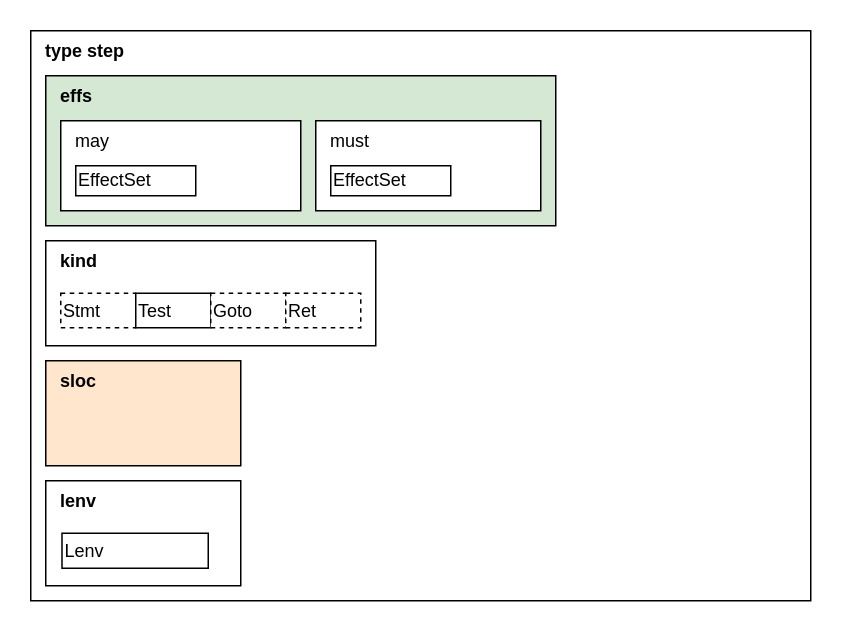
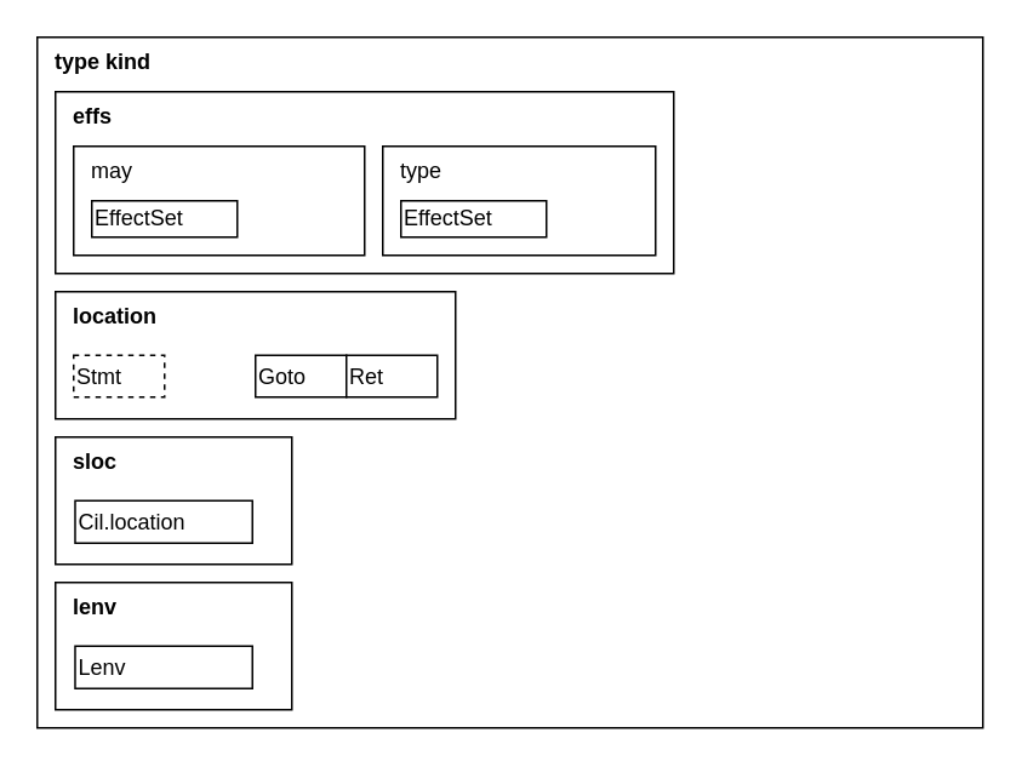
- <mxCell id="2" value="&lt;div&gt;&lt;b&gt;type step&lt;/b&gt;&lt;/div&gt;" style="rounded=0;whiteSpace=wrap;html=1;align=left;spacingLeft=8;verticalAlign=top;" parent="1" vertex="1"><mxGeometry x="20" y="20" width="520" height="380" as="geometry" /></mxCell>
+ <mxCell id="2" value="&lt;div&gt;&lt;b&gt;type kind&lt;/b&gt;&lt;/div&gt;" style="rounded=0;whiteSpace=wrap;html=1;align=left;spacingLeft=8;verticalAlign=top;" parent="1" vertex="1"><mxGeometry x="20" y="20" width="520" height="380" as="geometry" /></mxCell>
- <mxCell id="11" value="&lt;b&gt;effs&lt;/b&gt;" style="rounded=0;whiteSpace=wrap;html=1;align=left;spacingLeft=8;verticalAlign=top;fillColor=#d5e8d4;" parent="10" vertex="1"><mxGeometry width="340" height="100" as="geometry" /></mxCell>
+ <mxCell id="11" value="&lt;b&gt;effs&lt;/b&gt;" style="rounded=0;whiteSpace=wrap;html=1;align=left;spacingLeft=8;verticalAlign=top;" parent="10" vertex="1"><mxGeometry width="340" height="100" as="geometry" /></mxCell>
- <mxCell id="13" value="must" style="rounded=0;whiteSpace=wrap;html=1;align=left;verticalAlign=top;spacingLeft=8;" parent="12" vertex="1"><mxGeometry width="150" height="60" as="geometry" /></mxCell>
+ <mxCell id="13" value="type" style="rounded=0;whiteSpace=wrap;html=1;align=left;verticalAlign=top;spacingLeft=8;" parent="12" vertex="1"><mxGeometry width="150" height="60" as="geometry" /></mxCell>
- <mxCell id="4" value="&lt;b&gt;kind&lt;/b&gt;" style="rounded=0;whiteSpace=wrap;html=1;align=left;verticalAlign=top;spacingLeft=8;" parent="3" vertex="1"><mxGeometry width="220" height="70" as="geometry" /></mxCell>
+ <mxCell id="4" value="&lt;b&gt;location&lt;/b&gt;" style="rounded=0;whiteSpace=wrap;html=1;align=left;verticalAlign=top;spacingLeft=8;" parent="3" vertex="1"><mxGeometry width="220" height="70" as="geometry" /></mxCell>
- <mxCell id="7" value="Test" style="rounded=0;whiteSpace=wrap;html=1;align=left;spacingLeft=0;" parent="5" vertex="1"><mxGeometry x="50" width="50" height="23" as="geometry" /></mxCell>
- <mxCell id="8" value="Goto" style="rounded=0;whiteSpace=wrap;html=1;align=left;spacingLeft=0;dashed=1;" parent="5" vertex="1"><mxGeometry x="100" width="50" height="23" as="geometry" /></mxCell>
+ <mxCell id="8" value="Goto" style="rounded=0;whiteSpace=wrap;html=1;align=left;spacingLeft=0;" parent="5" vertex="1"><mxGeometry x="100" width="50" height="23" as="geometry" /></mxCell>
- <mxCell id="9" value="Ret" style="rounded=0;whiteSpace=wrap;html=1;align=left;spacingLeft=0;dashed=1;" parent="5" vertex="1"><mxGeometry x="150" width="50" height="23" as="geometry" /></mxCell>
+ <mxCell id="9" value="Ret" style="rounded=0;whiteSpace=wrap;html=1;align=left;spacingLeft=0;" parent="5" vertex="1"><mxGeometry x="150" width="50" height="23" as="geometry" /></mxCell>
- <mxCell id="19" value="&lt;b&gt;sloc&lt;/b&gt;" style="rounded=0;whiteSpace=wrap;html=1;align=left;verticalAlign=top;spacingLeft=8;fillColor=#ffe6cc;" parent="18" vertex="1"><mxGeometry width="130" height="70" as="geometry" /></mxCell>
+ <mxCell id="19" value="&lt;b&gt;sloc&lt;/b&gt;" style="rounded=0;whiteSpace=wrap;html=1;align=left;verticalAlign=top;spacingLeft=8;" parent="18" vertex="1"><mxGeometry width="130" height="70" as="geometry" /></mxCell>
+ <mxCell id="20" value="Cil.location" style="rounded=0;whiteSpace=wrap;html=1;align=left;" parent="18" vertex="1"><mxGeometry x="10.833" y="35" width="97.5" height="23.333" as="geometry" /></mxCell>
